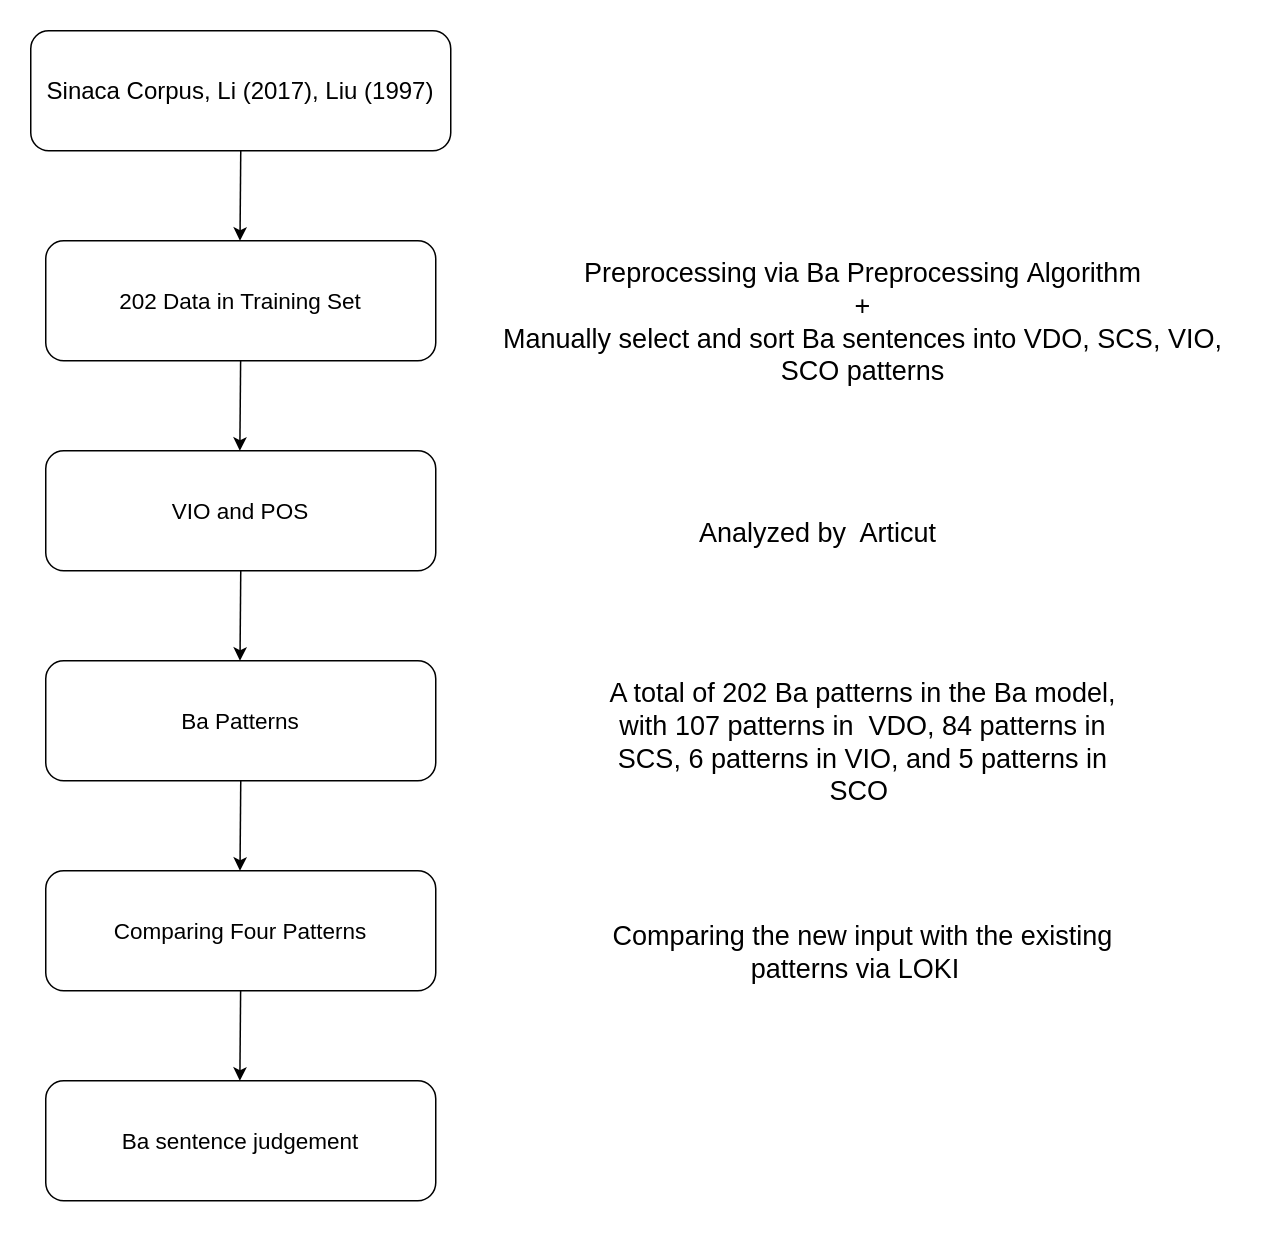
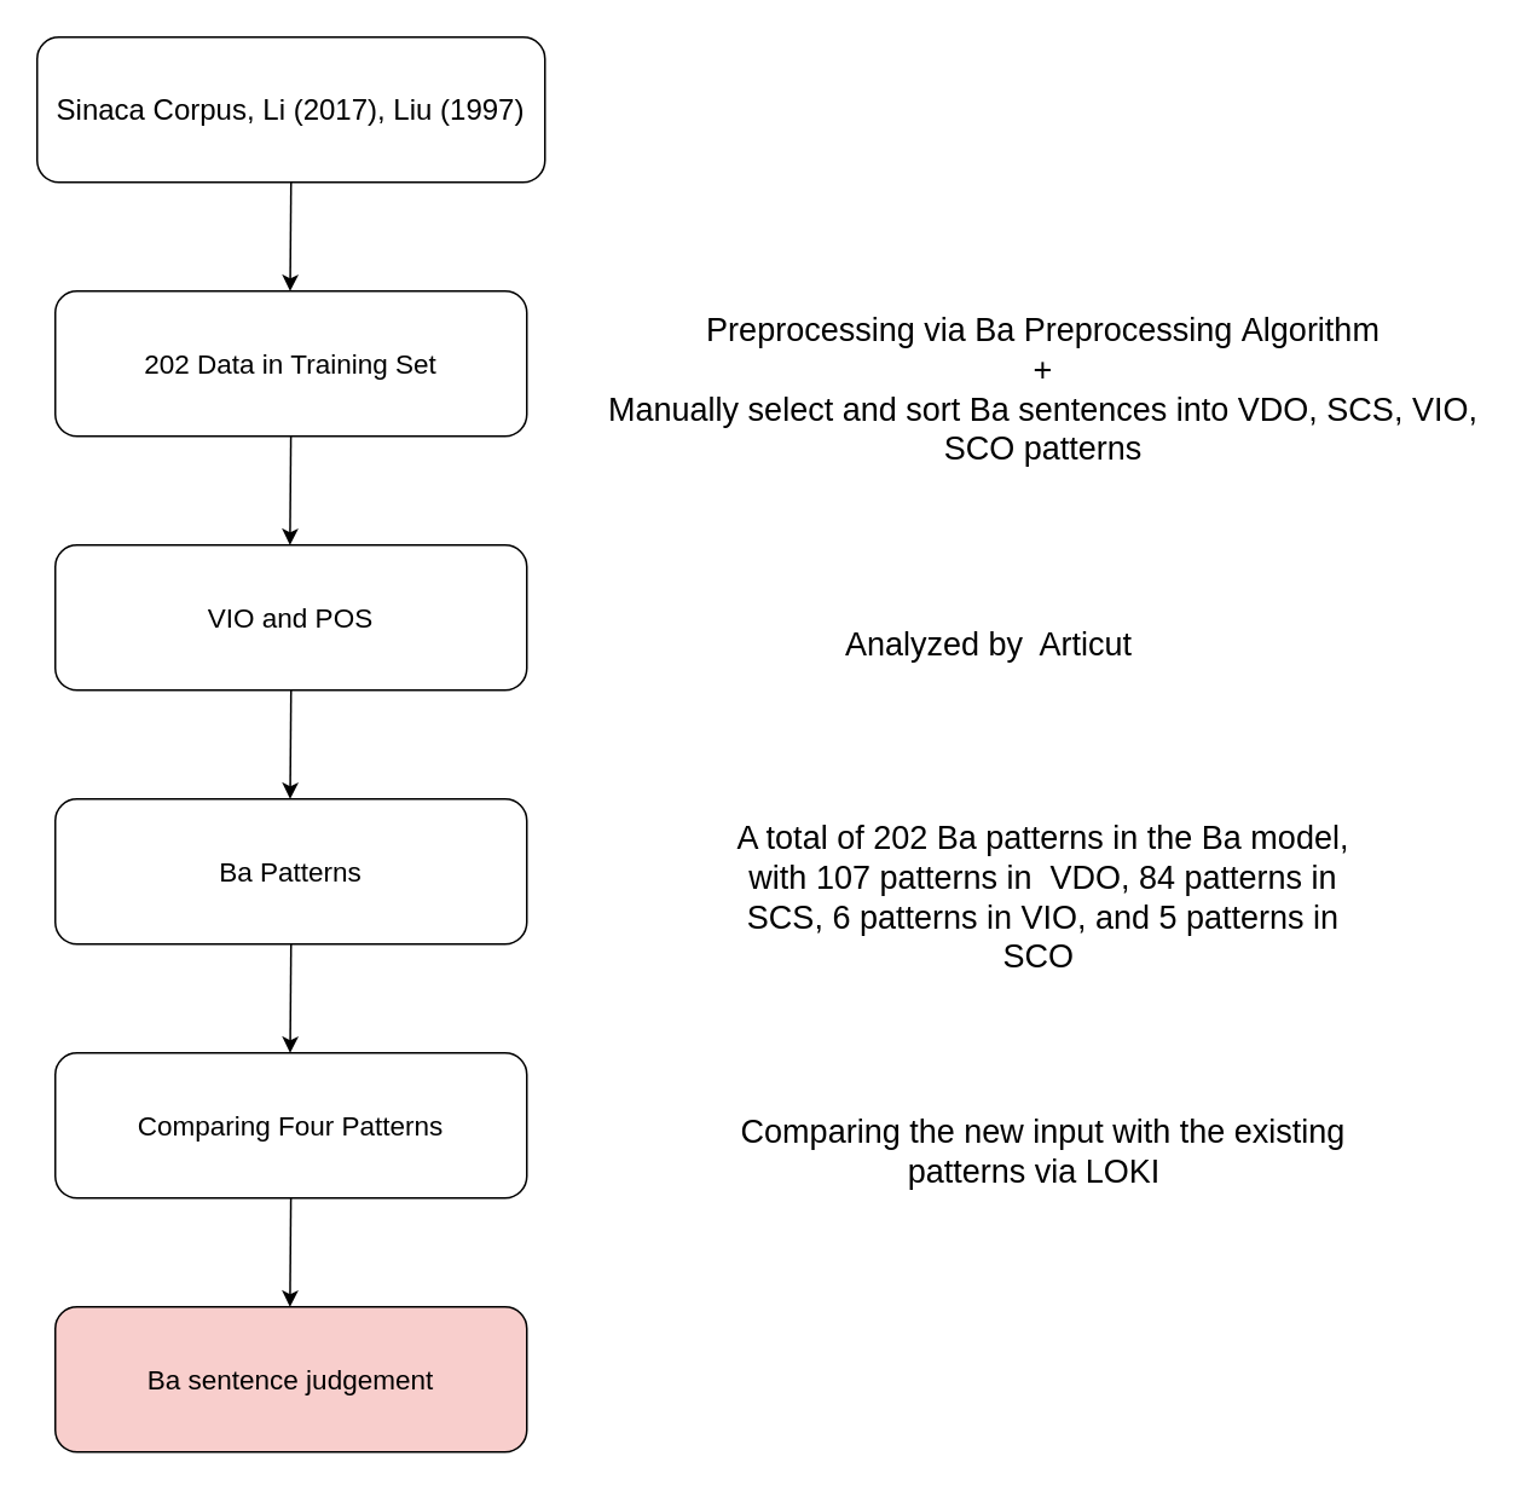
- <mxCell id="15" value="Ba sentence judgement" style="rounded=1;whiteSpace=wrap;html=1;fontSize=15;" parent="1" vertex="1"><mxGeometry x="30" y="720" width="260" height="80" as="geometry" /></mxCell>
+ <mxCell id="15" value="Ba sentence judgement" style="rounded=1;whiteSpace=wrap;html=1;fontSize=15;fillColor=#f8cecc;" parent="1" vertex="1"><mxGeometry x="30" y="720" width="260" height="80" as="geometry" /></mxCell>
